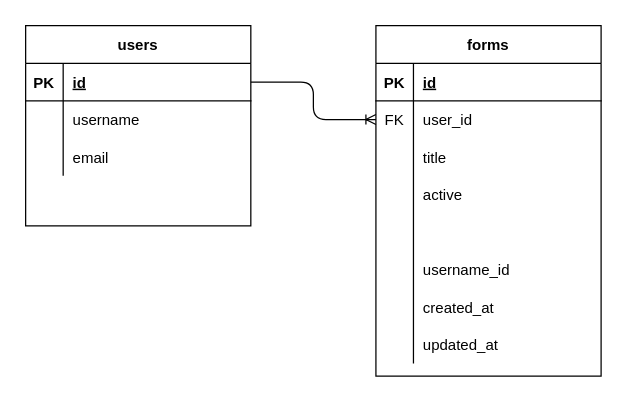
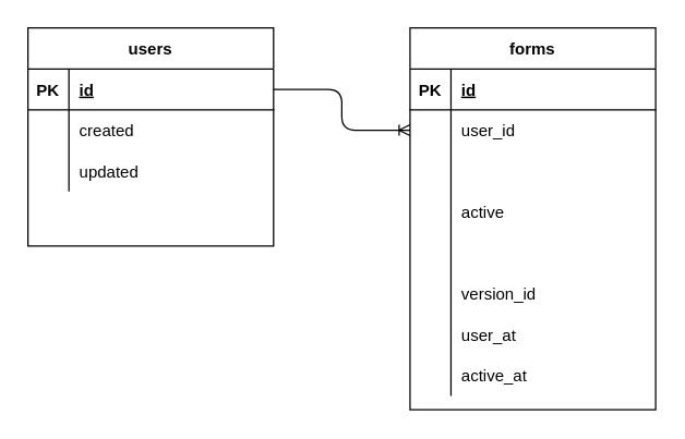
- <mxCell id="19" value="FK" style="shape=partialRectangle;connectable=0;fillColor=none;top=0;left=0;bottom=0;right=0;editable=1;overflow=hidden;" vertex="1" parent="18"><mxGeometry width="30" height="30" as="geometry" /></mxCell>
- <mxCell id="8" value="username" style="shape=partialRectangle;connectable=0;fillColor=none;top=0;left=0;bottom=0;right=0;align=left;spacingLeft=6;overflow=hidden;" vertex="1" parent="6"><mxGeometry x="30" width="150" height="30" as="geometry" /></mxCell>
+ <mxCell id="8" value="created" style="shape=partialRectangle;connectable=0;fillColor=none;top=0;left=0;bottom=0;right=0;align=left;spacingLeft=6;overflow=hidden;" vertex="1" parent="6"><mxGeometry x="30" width="150" height="30" as="geometry" /></mxCell>
- <mxCell id="23" value="title" style="shape=partialRectangle;connectable=0;fillColor=none;top=0;left=0;bottom=0;right=0;align=left;spacingLeft=6;overflow=hidden;" vertex="1" parent="21"><mxGeometry x="30" width="150" height="30" as="geometry" /></mxCell>
- <mxCell id="11" value="email" style="shape=partialRectangle;connectable=0;fillColor=none;top=0;left=0;bottom=0;right=0;align=left;spacingLeft=6;overflow=hidden;" vertex="1" parent="9"><mxGeometry x="30" width="150" height="30" as="geometry" /></mxCell>
+ <mxCell id="11" value="updated" style="shape=partialRectangle;connectable=0;fillColor=none;top=0;left=0;bottom=0;right=0;align=left;spacingLeft=6;overflow=hidden;" vertex="1" parent="9"><mxGeometry x="30" width="150" height="30" as="geometry" /></mxCell>
- <mxCell id="31" value="username_id" style="shape=partialRectangle;connectable=0;fillColor=none;top=0;left=0;bottom=0;right=0;align=left;spacingLeft=6;overflow=hidden;" vertex="1" parent="29"><mxGeometry x="30" width="150" height="30" as="geometry" /></mxCell>
+ <mxCell id="31" value="version_id" style="shape=partialRectangle;connectable=0;fillColor=none;top=0;left=0;bottom=0;right=0;align=left;spacingLeft=6;overflow=hidden;" vertex="1" parent="29"><mxGeometry x="30" width="150" height="30" as="geometry" /></mxCell>
- <mxCell id="34" value="created_at" style="shape=partialRectangle;connectable=0;fillColor=none;top=0;left=0;bottom=0;right=0;align=left;spacingLeft=6;overflow=hidden;" vertex="1" parent="32"><mxGeometry x="30" width="150" height="30" as="geometry" /></mxCell>
+ <mxCell id="34" value="user_at" style="shape=partialRectangle;connectable=0;fillColor=none;top=0;left=0;bottom=0;right=0;align=left;spacingLeft=6;overflow=hidden;" vertex="1" parent="32"><mxGeometry x="30" width="150" height="30" as="geometry" /></mxCell>
- <mxCell id="37" value="updated_at" style="shape=partialRectangle;connectable=0;fillColor=none;top=0;left=0;bottom=0;right=0;align=left;spacingLeft=6;overflow=hidden;" vertex="1" parent="35"><mxGeometry x="30" width="150" height="30" as="geometry" /></mxCell>
+ <mxCell id="37" value="active_at" style="shape=partialRectangle;connectable=0;fillColor=none;top=0;left=0;bottom=0;right=0;align=left;spacingLeft=6;overflow=hidden;" vertex="1" parent="35"><mxGeometry x="30" width="150" height="30" as="geometry" /></mxCell>
